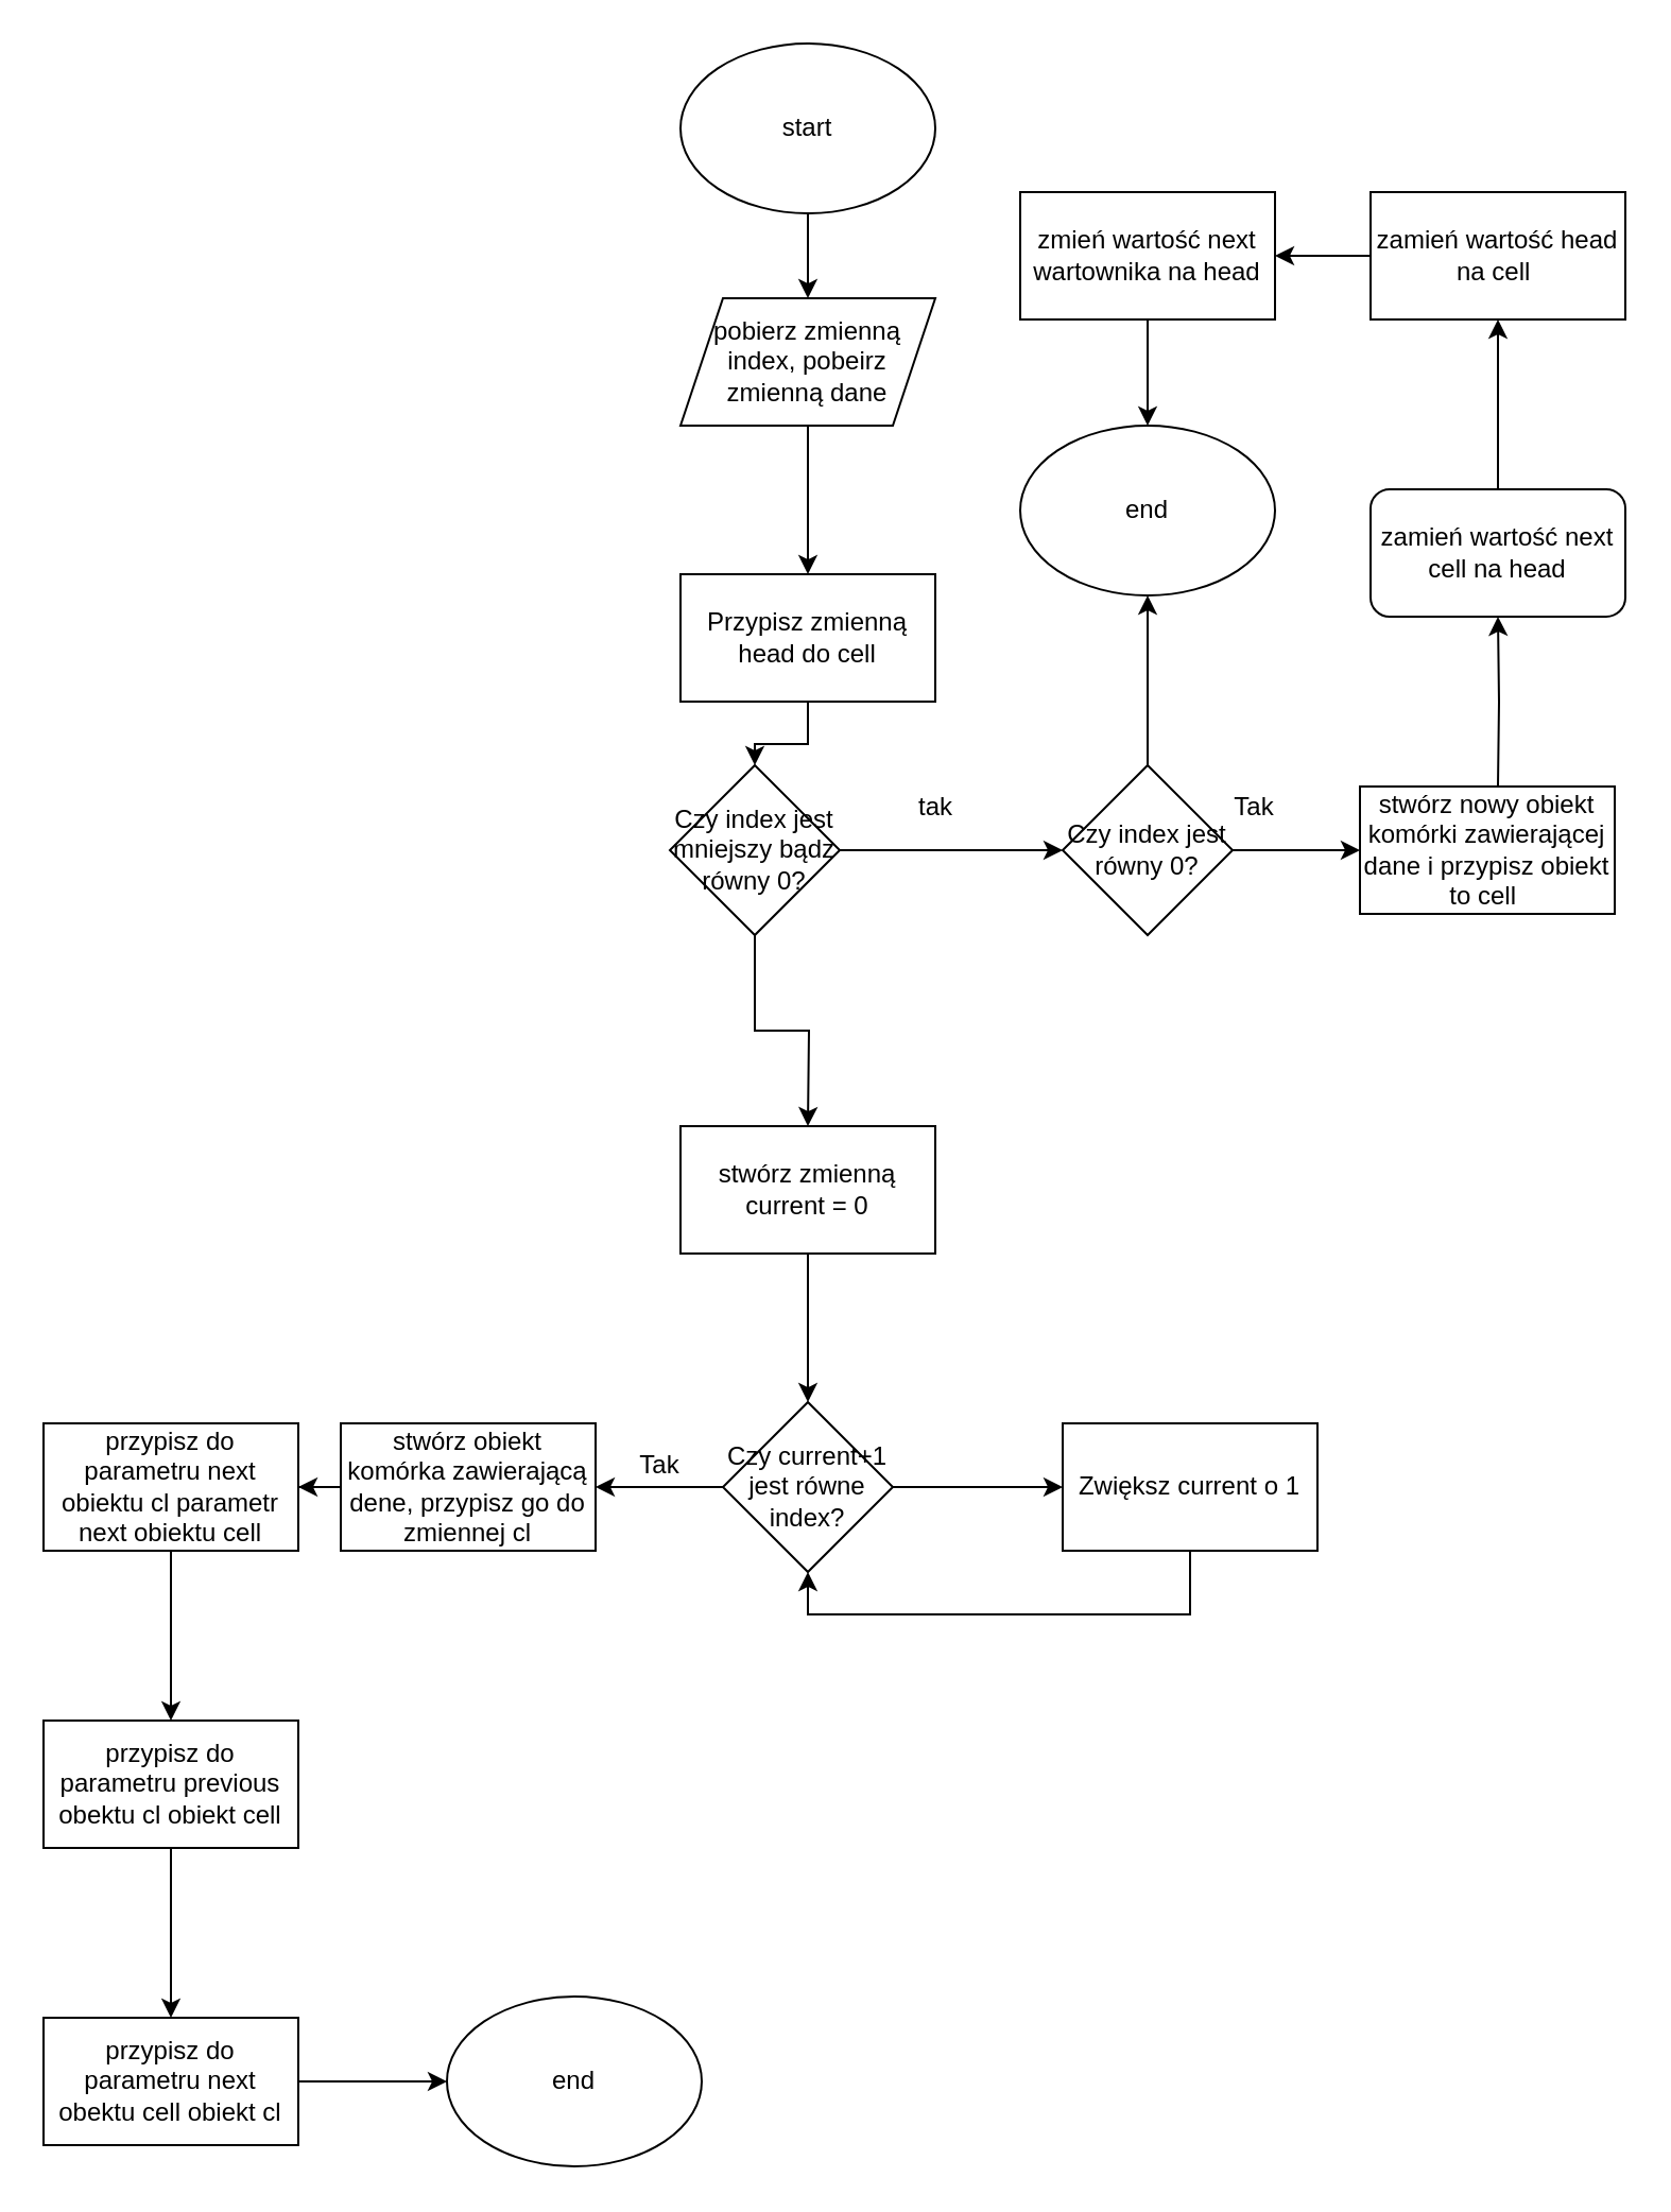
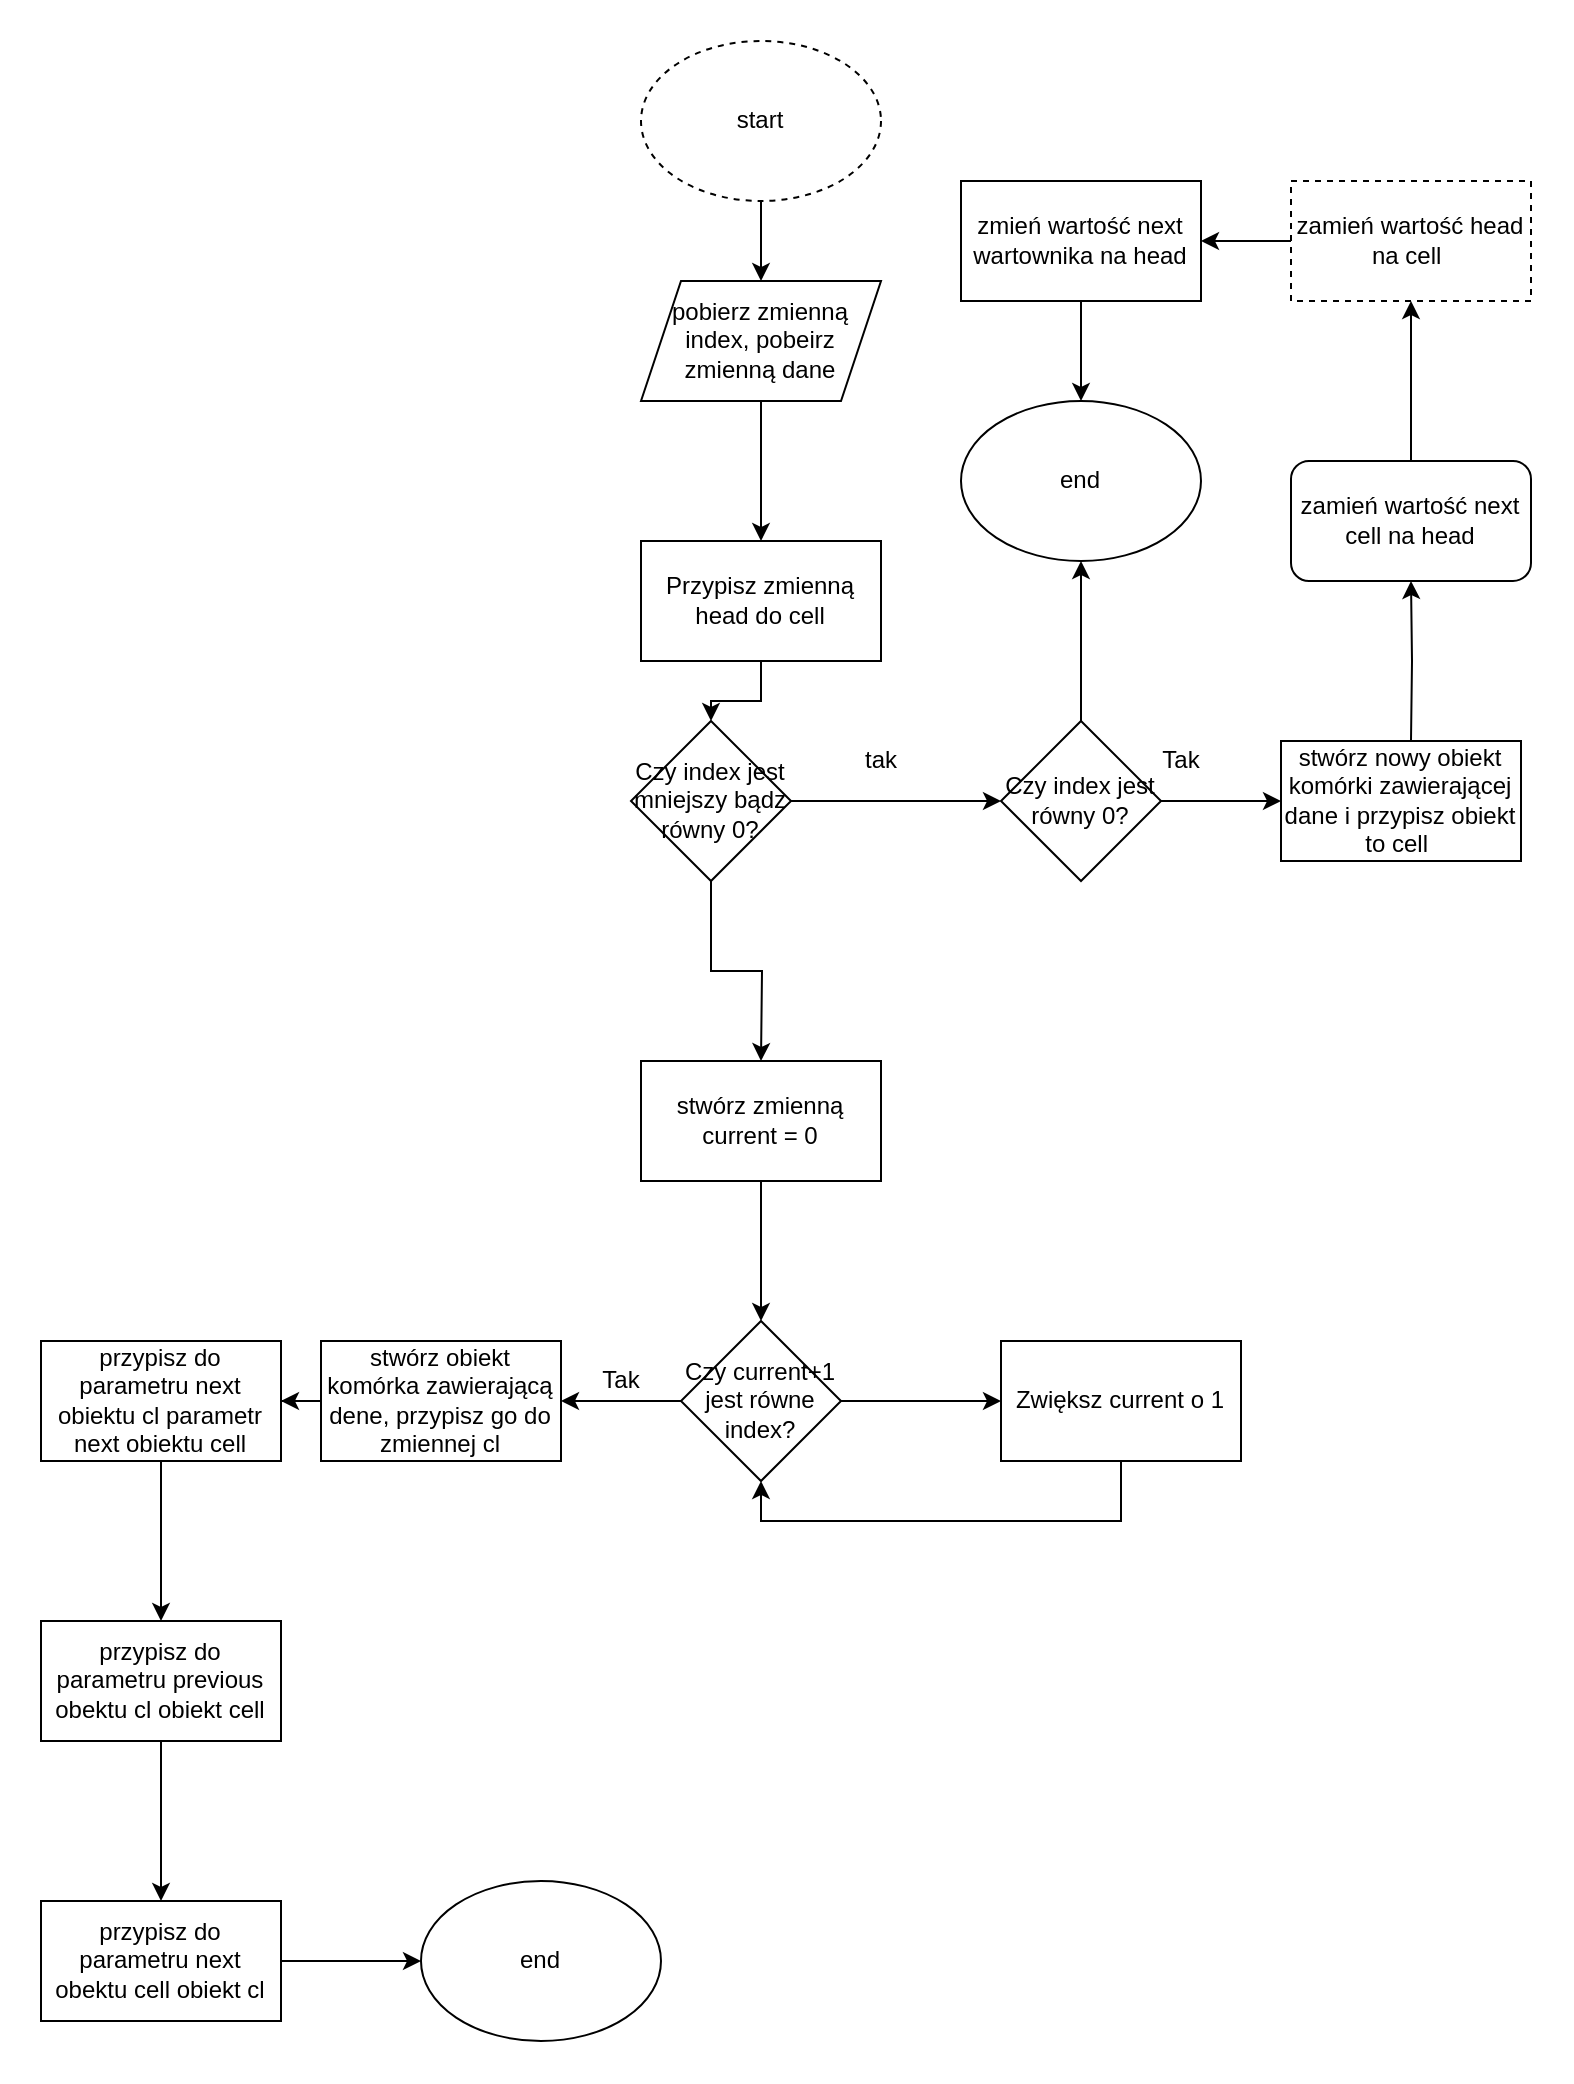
- <mxCell id="3" value="start" style="ellipse;whiteSpace=wrap;html=1;" parent="1" vertex="1"><mxGeometry x="320" y="20" width="120" height="80" as="geometry" /></mxCell>
+ <mxCell id="3" value="start" style="ellipse;whiteSpace=wrap;html=1;dashed=1;" parent="1" vertex="1"><mxGeometry x="320" y="20" width="120" height="80" as="geometry" /></mxCell>
- <mxCell id="22" value="zamień wartość head na cell&amp;nbsp;" style="whiteSpace=wrap;html=1;" parent="1" vertex="1"><mxGeometry x="645" y="90" width="120" height="60" as="geometry" /></mxCell>
+ <mxCell id="22" value="zamień wartość head na cell&amp;nbsp;" style="whiteSpace=wrap;html=1;dashed=1;" parent="1" vertex="1"><mxGeometry x="645" y="90" width="120" height="60" as="geometry" /></mxCell>
